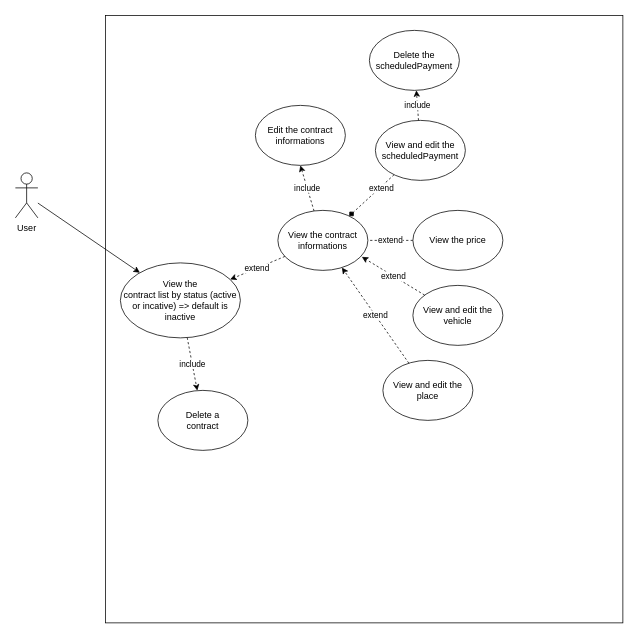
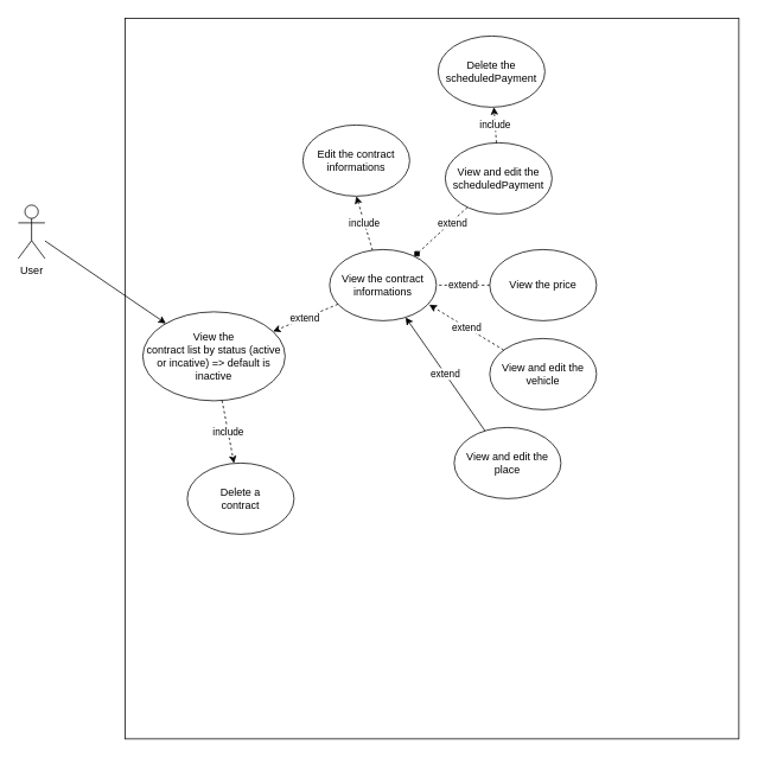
- <mxCell id="22" value="extend" style="edgeStyle=none;rounded=0;orthogonalLoop=1;jettySize=auto;html=1;dashed=1;" edge="1" parent="1" source="21" target="9"><mxGeometry relative="1" as="geometry"><mxPoint x="575.713" y="403.013" as="sourcePoint" /><mxPoint x="491.96" y="352" as="targetPoint" /></mxGeometry></mxCell>
+ <mxCell id="22" value="extend" style="edgeStyle=none;rounded=0;orthogonalLoop=1;jettySize=auto;html=1;dashed=0;" edge="1" parent="1" source="21" target="9"><mxGeometry relative="1" as="geometry"><mxPoint x="575.713" y="403.013" as="sourcePoint" /><mxPoint x="491.96" y="352" as="targetPoint" /></mxGeometry></mxCell>
